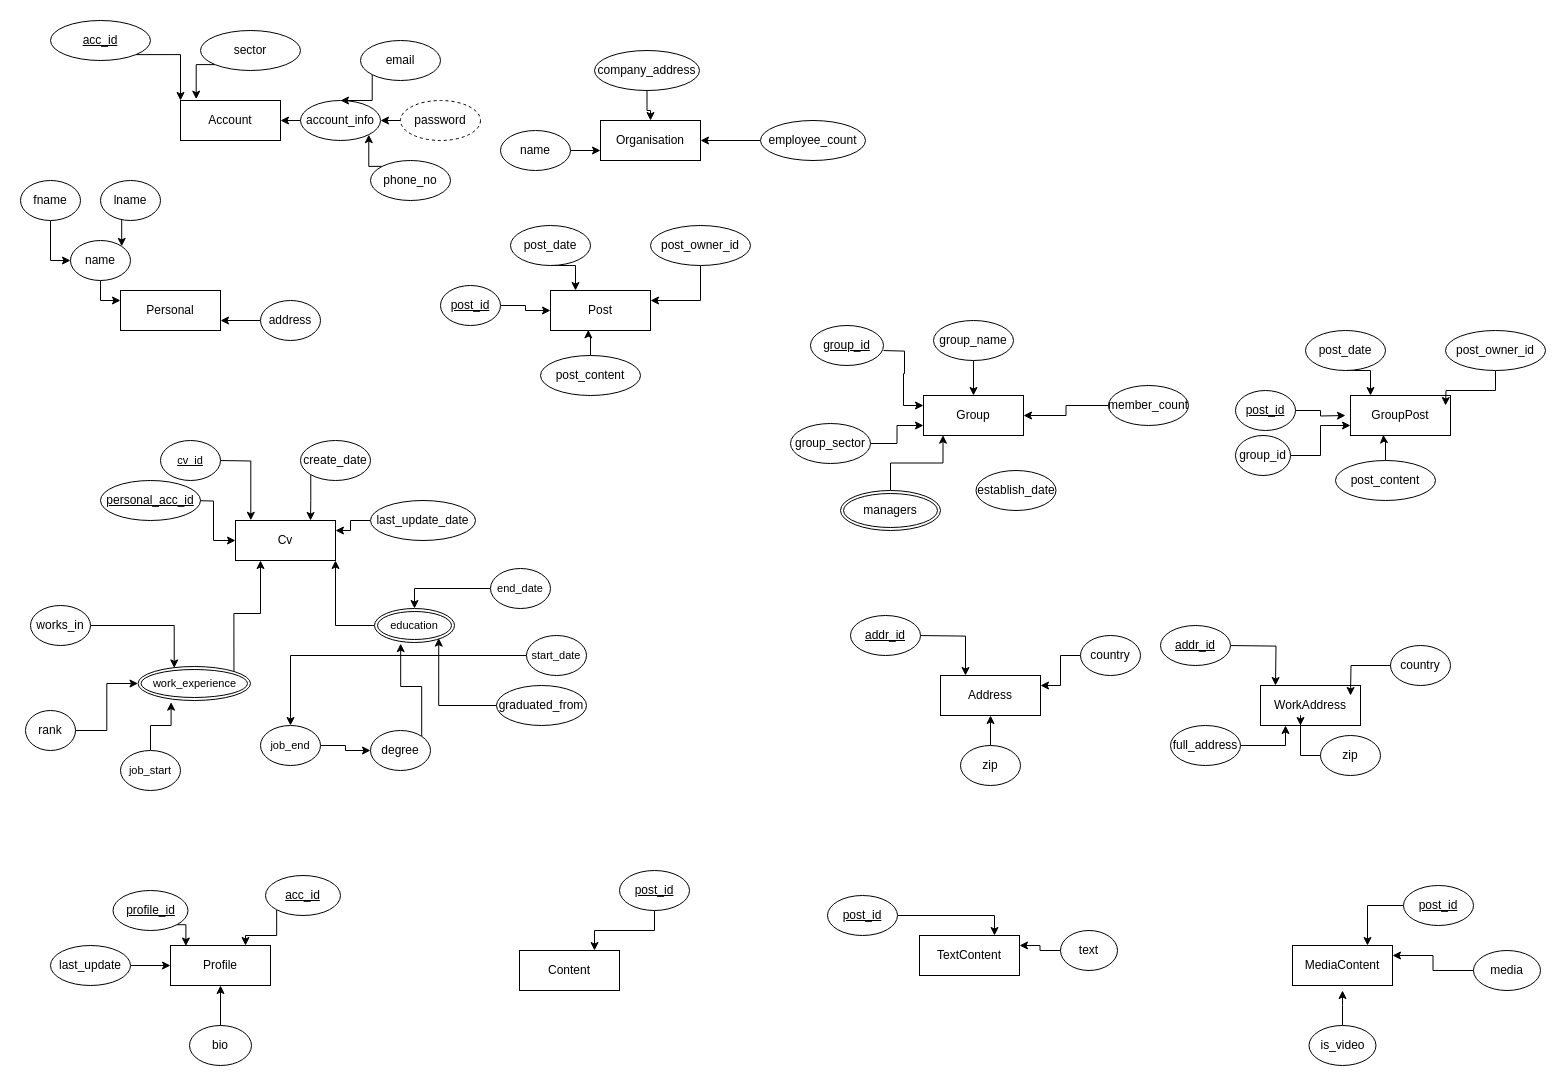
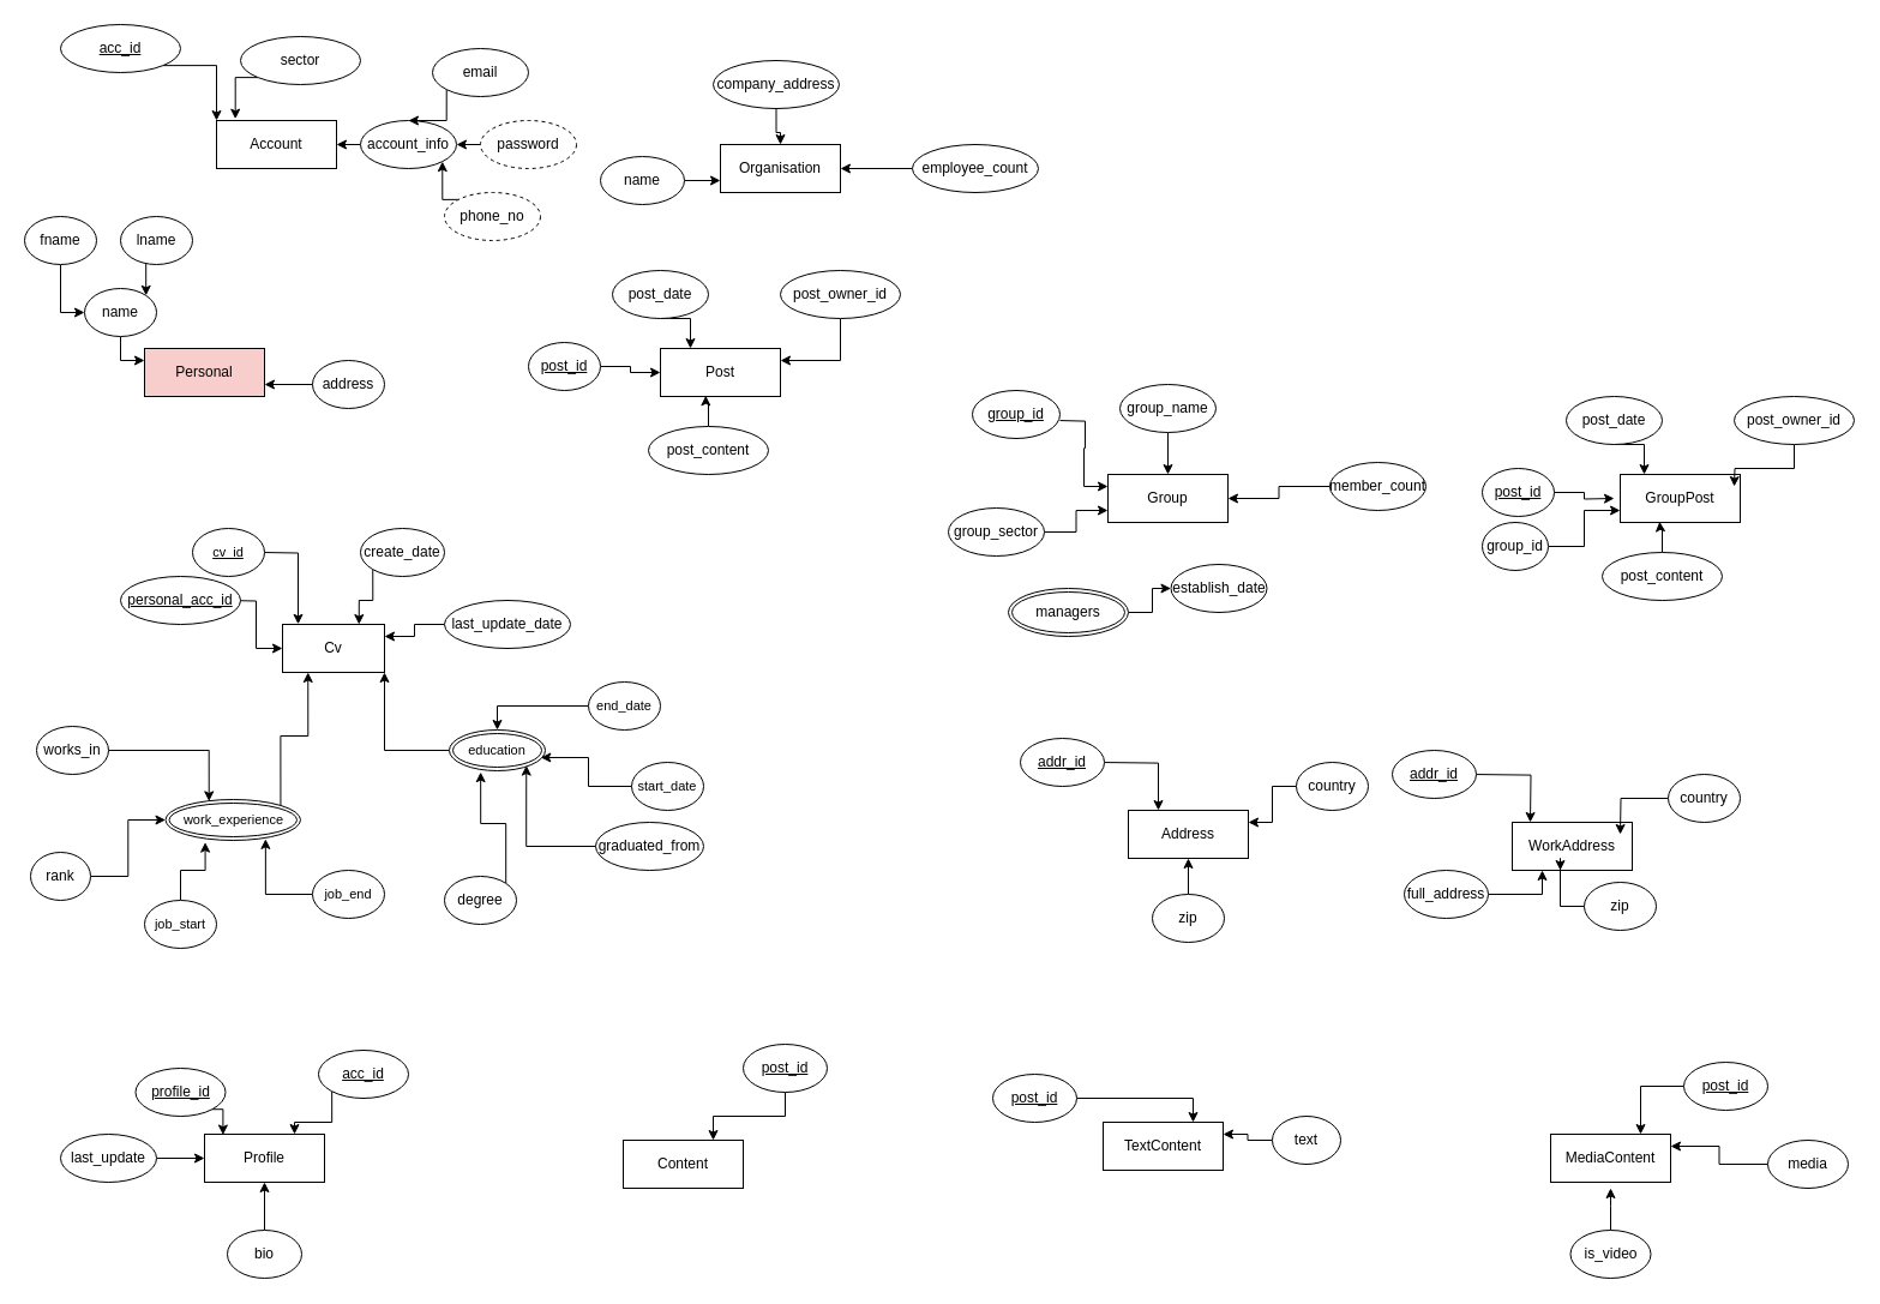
- <mxCell id="14" value="phone_no" style="ellipse;whiteSpace=wrap;html=1;align=center;" parent="1" vertex="1"><mxGeometry x="370" y="160" width="80" height="40" as="geometry" /></mxCell>
+ <mxCell id="14" value="phone_no" style="ellipse;whiteSpace=wrap;html=1;align=center;dashed=1;" parent="1" vertex="1"><mxGeometry x="370" y="160" width="80" height="40" as="geometry" /></mxCell>
- <mxCell id="15" value="Personal" style="whiteSpace=wrap;html=1;align=center;" parent="1" vertex="1"><mxGeometry x="120" y="290" width="100" height="40" as="geometry" /></mxCell>
+ <mxCell id="15" value="Personal" style="whiteSpace=wrap;html=1;align=center;fillColor=#f8cecc;" parent="1" vertex="1"><mxGeometry x="120" y="290" width="100" height="40" as="geometry" /></mxCell>
- <mxCell id="117" style="edgeStyle=orthogonalEdgeStyle;rounded=0;orthogonalLoop=1;jettySize=auto;html=1;entryX=0.195;entryY=0.992;entryDx=0;entryDy=0;entryPerimeter=0;" parent="1" source="118" target="40" edge="1"><mxGeometry relative="1" as="geometry" /></mxCell>
+ <mxCell id="117" style="edgeStyle=orthogonalEdgeStyle;rounded=0;orthogonalLoop=1;jettySize=auto;html=1;" parent="1" source="118" target="46" edge="1"><mxGeometry relative="1" as="geometry" /></mxCell>
- <mxCell id="49" value="Cv" style="whiteSpace=wrap;html=1;align=center;" parent="1" vertex="1"><mxGeometry x="235" y="520" width="100" height="40" as="geometry" /></mxCell>
+ <mxCell id="49" value="Cv" style="whiteSpace=wrap;html=1;align=center;" parent="1" vertex="1"><mxGeometry x="235" y="520" width="85" height="40" as="geometry" /></mxCell>
- <mxCell id="102" style="edgeStyle=orthogonalEdgeStyle;rounded=0;orthogonalLoop=1;jettySize=auto;html=1;labelBackgroundColor=default;fontFamily=Helvetica;fontSize=11;fontColor=default;endArrow=classic;strokeColor=default;" parent="1" source="103" target="116" edge="1"><mxGeometry relative="1" as="geometry"><mxPoint x="479.725" y="633.88" as="targetPoint" /></mxGeometry></mxCell>
+ <mxCell id="102" style="edgeStyle=orthogonalEdgeStyle;rounded=0;orthogonalLoop=1;jettySize=auto;html=1;entryX=0.954;entryY=0.676;entryDx=0;entryDy=0;entryPerimeter=0;labelBackgroundColor=default;fontFamily=Helvetica;fontSize=11;fontColor=default;endArrow=classic;strokeColor=default;" parent="1" source="103" target="106" edge="1"><mxGeometry relative="1" as="geometry"><mxPoint x="479.725" y="633.88" as="targetPoint" /></mxGeometry></mxCell>
- <mxCell id="115" style="edgeStyle=orthogonalEdgeStyle;rounded=0;orthogonalLoop=1;jettySize=auto;html=1;labelBackgroundColor=default;fontFamily=Helvetica;fontSize=11;fontColor=default;endArrow=classic;strokeColor=default;" parent="1" source="116" target="99" edge="1"><mxGeometry relative="1" as="geometry" /></mxCell>
+ <mxCell id="115" style="edgeStyle=orthogonalEdgeStyle;rounded=0;orthogonalLoop=1;jettySize=auto;html=1;entryX=0.741;entryY=0.967;entryDx=0;entryDy=0;labelBackgroundColor=default;fontFamily=Helvetica;fontSize=11;fontColor=default;endArrow=classic;strokeColor=default;entryPerimeter=0;" parent="1" source="116" target="108" edge="1"><mxGeometry relative="1" as="geometry" /></mxCell>
